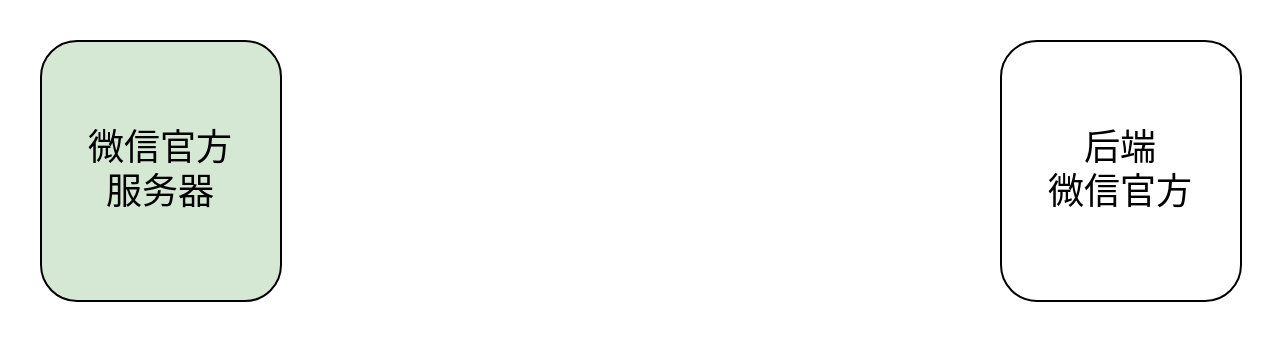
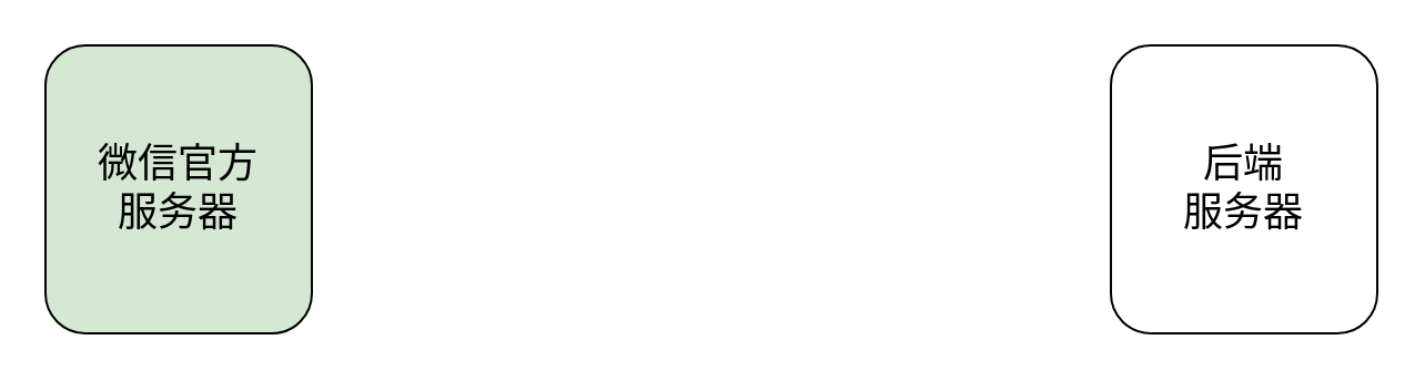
- <mxCell id="3" value="&lt;font style=&quot;font-size: 18px;&quot;&gt;后端&lt;/font&gt;&lt;div&gt;&lt;font style=&quot;font-size: 18px;&quot;&gt;微信官方&lt;/font&gt;&lt;/div&gt;" style="rounded=1;whiteSpace=wrap;html=1;" vertex="1" parent="1"><mxGeometry x="500" y="20" width="120" height="130" as="geometry" /></mxCell>
+ <mxCell id="3" value="&lt;font style=&quot;font-size: 18px;&quot;&gt;后端&lt;/font&gt;&lt;div&gt;&lt;font style=&quot;font-size: 18px;&quot;&gt;服务器&lt;/font&gt;&lt;/div&gt;" style="rounded=1;whiteSpace=wrap;html=1;" vertex="1" parent="1"><mxGeometry x="500" y="20" width="120" height="130" as="geometry" /></mxCell>
